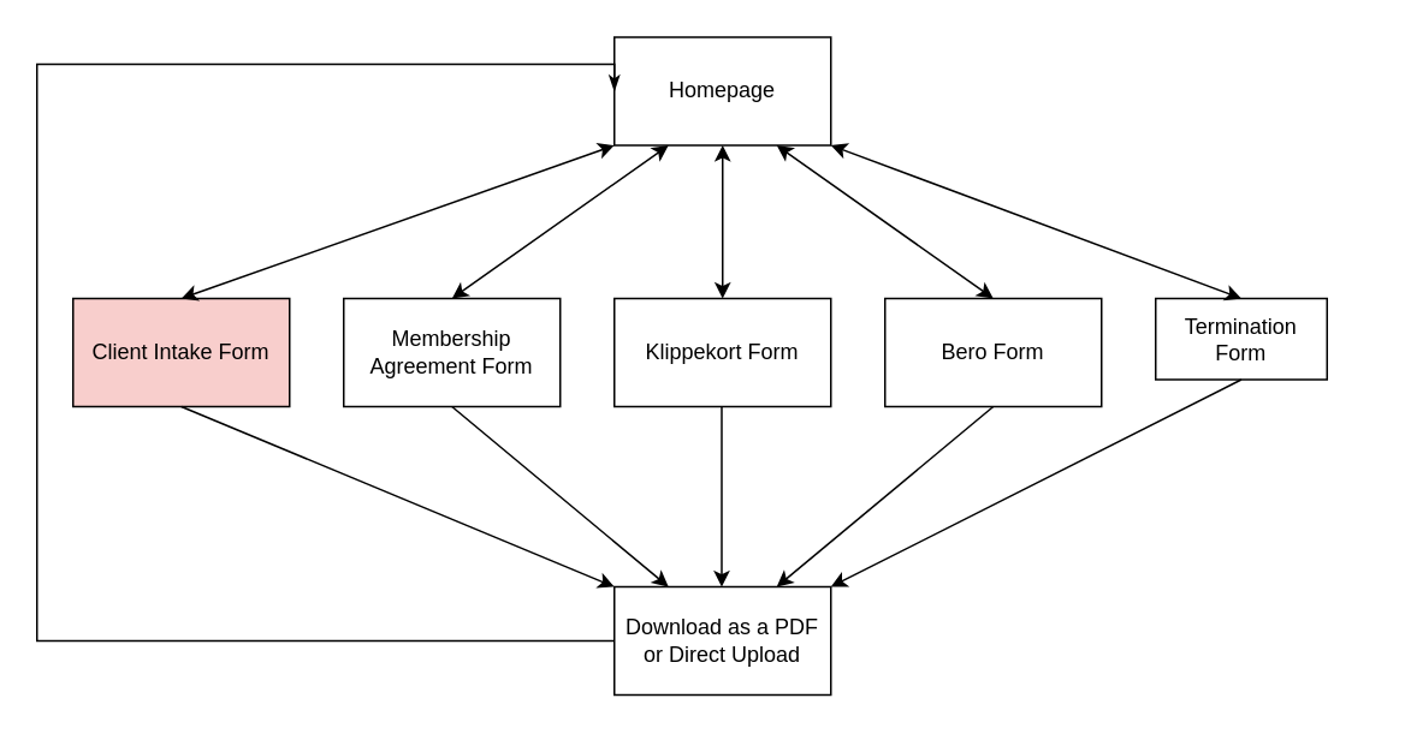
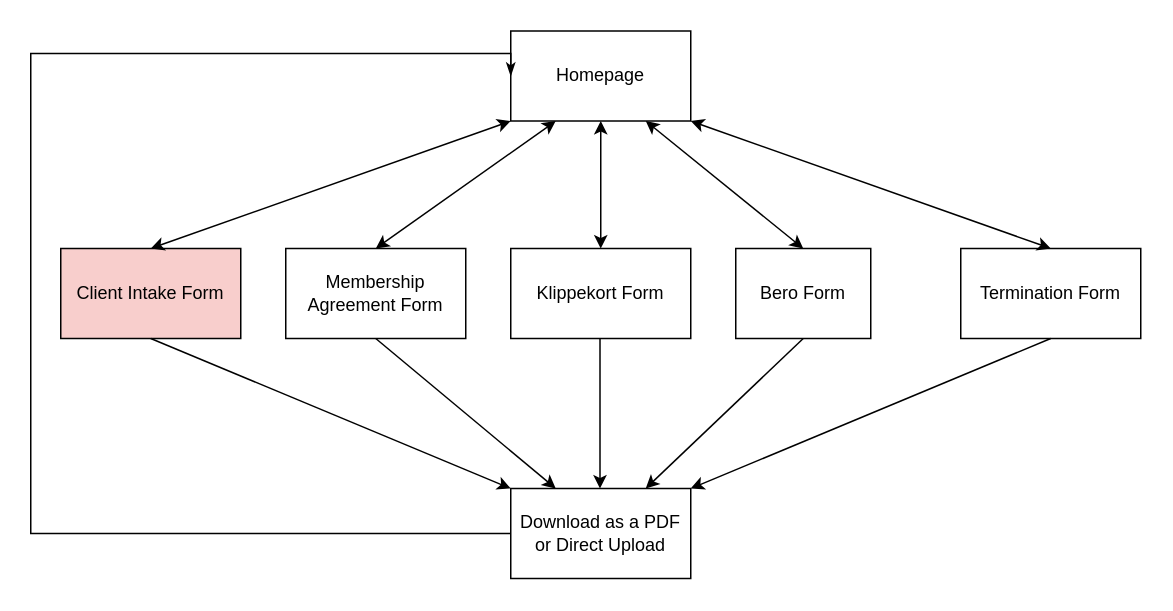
- <mxCell id="7" value="Termination Form" style="rounded=0;whiteSpace=wrap;html=1;" parent="1" vertex="1"><mxGeometry x="640" y="165" width="95" height="45" as="geometry" /></mxCell>
+ <mxCell id="7" value="Termination Form" style="rounded=0;whiteSpace=wrap;html=1;" parent="1" vertex="1"><mxGeometry x="640" y="165" width="120" height="60" as="geometry" /></mxCell>
- <mxCell id="6" value="Bero Form" style="rounded=0;whiteSpace=wrap;html=1;" parent="1" vertex="1"><mxGeometry x="490" y="165" width="120" height="60" as="geometry" /></mxCell>
+ <mxCell id="6" value="Bero Form" style="rounded=0;whiteSpace=wrap;html=1;" parent="1" vertex="1"><mxGeometry x="490" y="165" width="90" height="60" as="geometry" /></mxCell>
